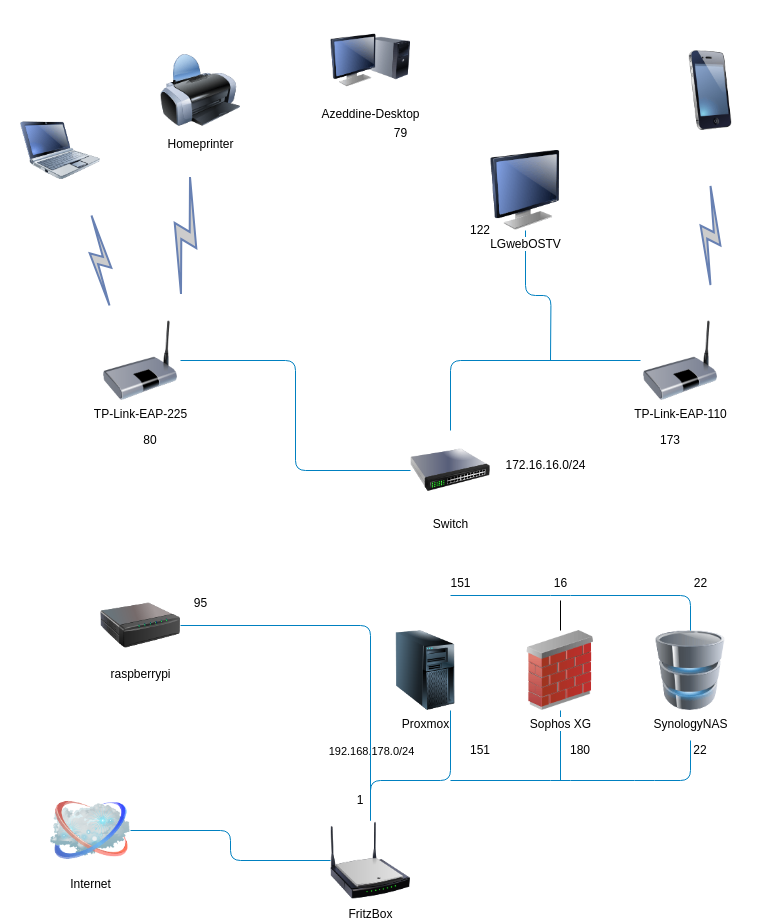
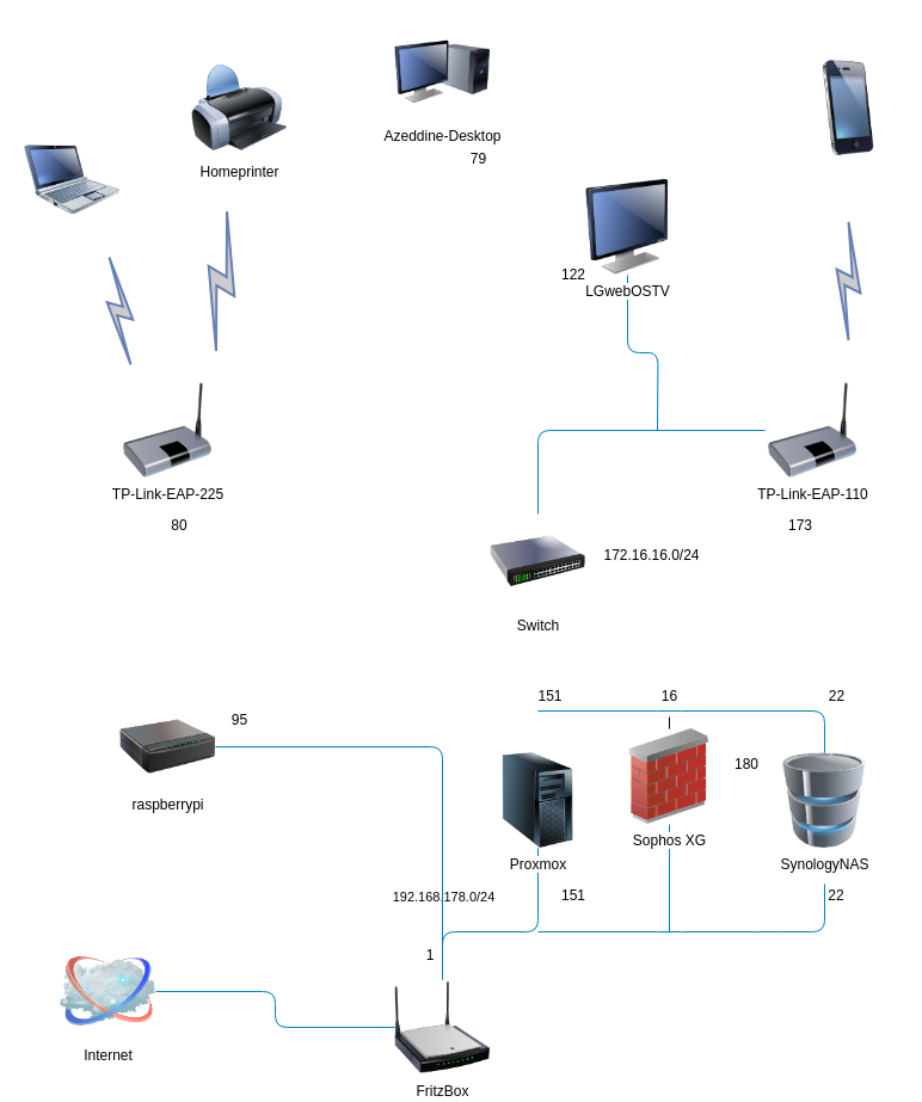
- <mxCell id="15" style="edgeStyle=orthogonalEdgeStyle;rounded=1;orthogonalLoop=1;jettySize=auto;html=1;entryX=0;entryY=0.5;entryDx=0;entryDy=0;endArrow=none;endFill=0;strokeColor=#0080c0;" edge="1" parent="1" source="16" target="14"><mxGeometry relative="1" as="geometry" /></mxCell>
- <mxCell id="22" value="&lt;div&gt;Proxmox&lt;/div&gt;" style="image;html=1;image=img/lib/clip_art/computers/Server_Tower_128x128.png" vertex="1" parent="1"><mxGeometry x="385" y="630" width="80" height="80" as="geometry" /></mxCell>
+ <mxCell id="22" value="&lt;div&gt;Proxmox&lt;/div&gt;" style="image;html=1;image=img/lib/clip_art/computers/Server_Tower_128x128.png" vertex="1" parent="1"><mxGeometry x="410" y="630" width="80" height="80" as="geometry" /></mxCell>
- <mxCell id="9" value="Sophos XG" style="image;html=1;image=img/lib/clip_art/networking/Firewall_02_128x128.png" vertex="1" parent="1"><mxGeometry x="520" y="630" width="80" height="80" as="geometry" /></mxCell>
+ <mxCell id="9" value="Sophos XG" style="image;html=1;image=img/lib/clip_art/networking/Firewall_02_128x128.png" vertex="1" parent="1"><mxGeometry x="520" y="610" width="80" height="80" as="geometry" /></mxCell>
- <mxCell id="24" value="180" style="text;strokeColor=none;align=center;fillColor=none;html=1;verticalAlign=middle;whiteSpace=wrap;rounded=0;" vertex="1" parent="1"><mxGeometry x="570" y="740" width="20" height="20" as="geometry" /></mxCell>
+ <mxCell id="24" value="180" style="text;strokeColor=none;align=center;fillColor=none;html=1;verticalAlign=middle;whiteSpace=wrap;rounded=0;" vertex="1" parent="1"><mxGeometry x="615" y="630" width="20" height="20" as="geometry" /></mxCell>
